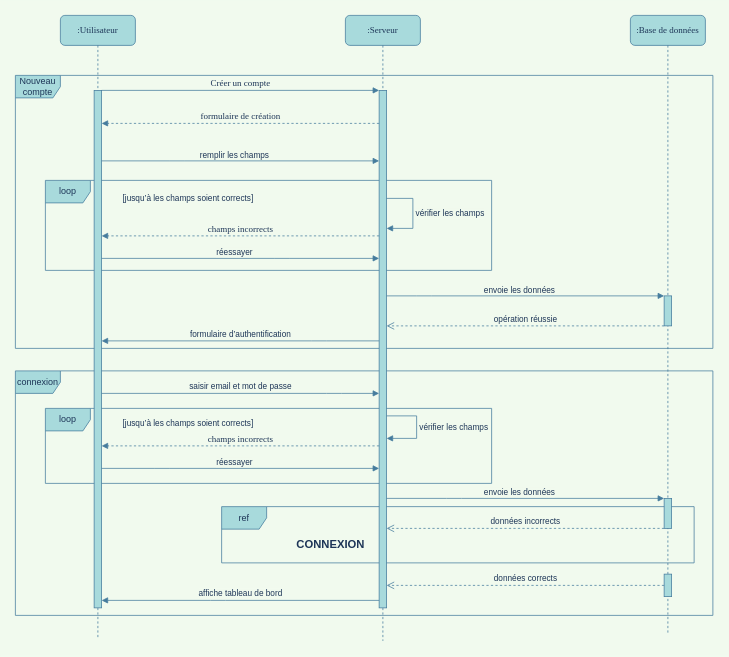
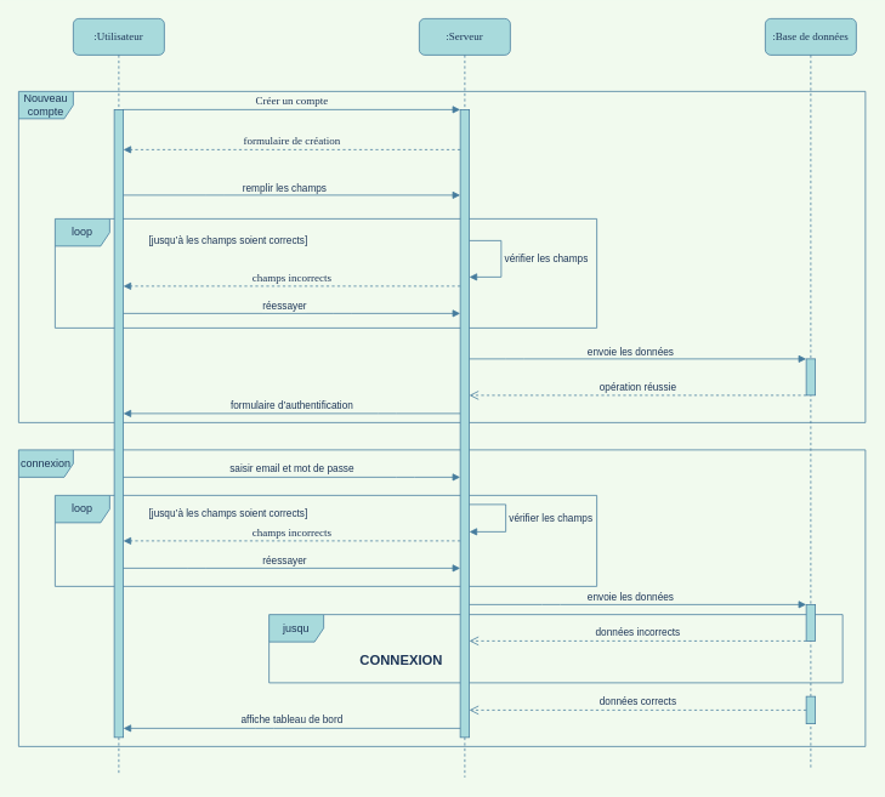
- <mxCell id="3" value="ref" style="shape=umlFrame;whiteSpace=wrap;html=1;fillColor=#A8DADC;strokeColor=#457B9D;fontColor=#1D3557;" vertex="1" parent="1"><mxGeometry x="295" y="675" width="630" height="75" as="geometry" /></mxCell>
+ <mxCell id="3" value="jusqu" style="shape=umlFrame;whiteSpace=wrap;html=1;fillColor=#A8DADC;strokeColor=#457B9D;fontColor=#1D3557;" vertex="1" parent="1"><mxGeometry x="295" y="675" width="630" height="75" as="geometry" /></mxCell>
